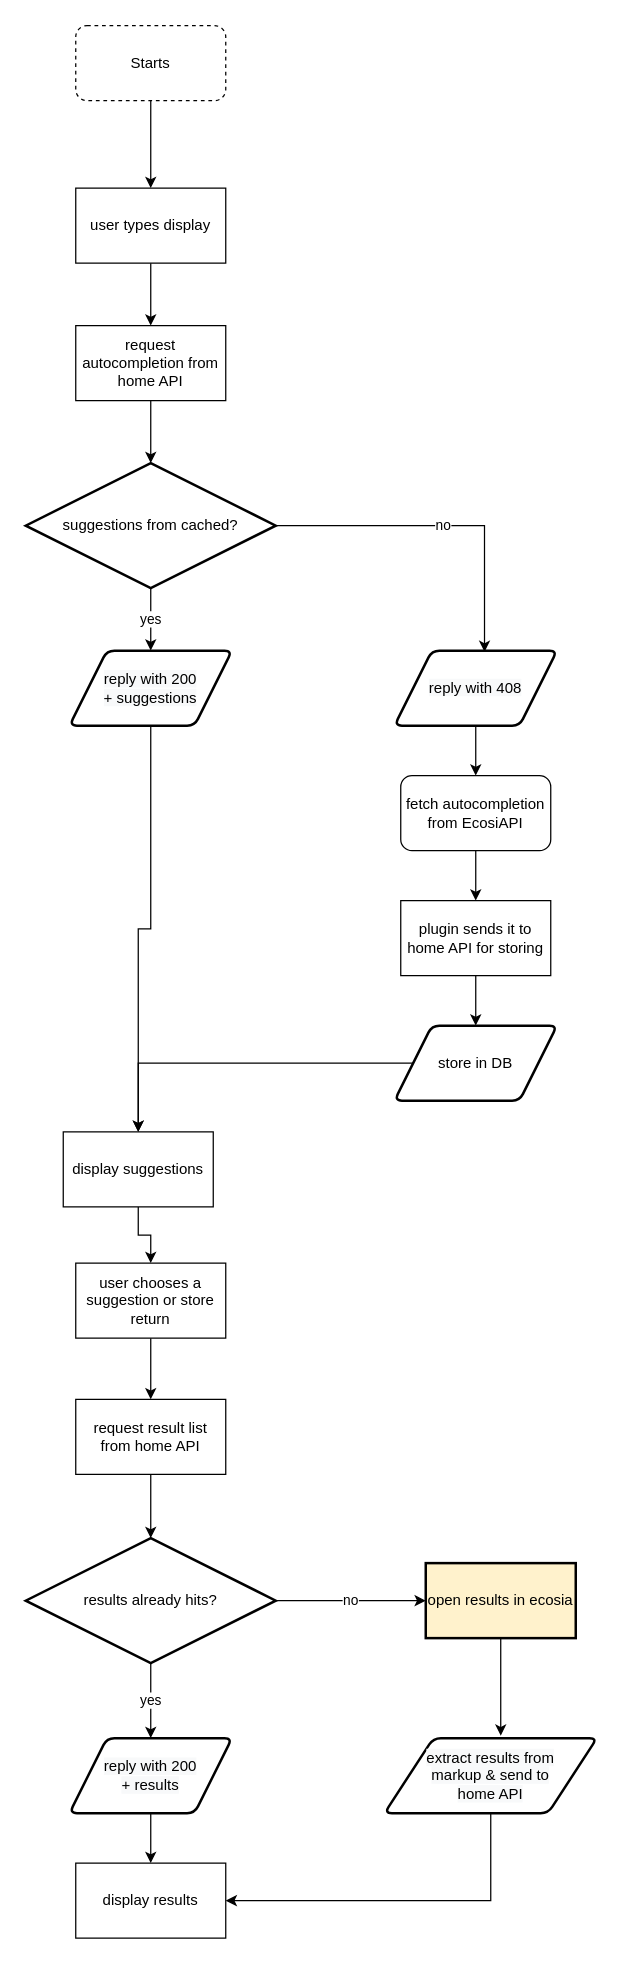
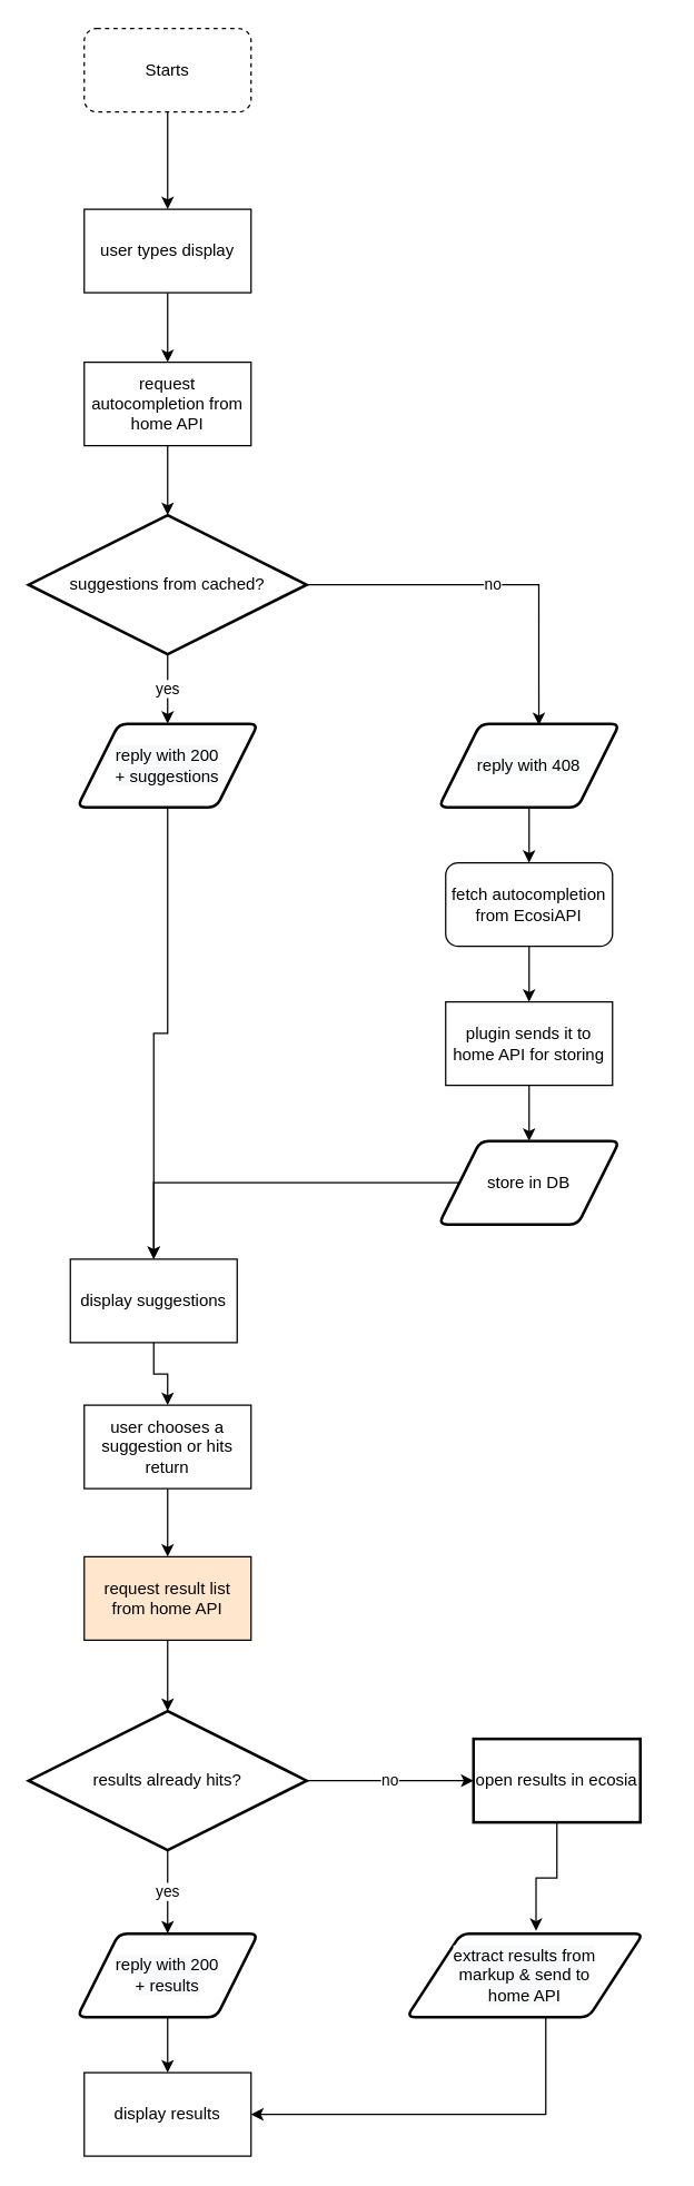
- <mxCell id="26" value="user chooses a suggestion or store return" style="whiteSpace=wrap;html=1;rounded=0;" vertex="1" parent="1"><mxGeometry x="60" y="1010" width="120" height="60" as="geometry" /></mxCell>
+ <mxCell id="26" value="user chooses a suggestion or hits return" style="whiteSpace=wrap;html=1;rounded=0;" vertex="1" parent="1"><mxGeometry x="60" y="1010" width="120" height="60" as="geometry" /></mxCell>
- <mxCell id="24" value="request result list from home API" style="rounded=0;whiteSpace=wrap;html=1;" vertex="1" parent="1"><mxGeometry x="60" y="1119" width="120" height="60" as="geometry" /></mxCell>
+ <mxCell id="24" value="request result list from home API" style="rounded=0;whiteSpace=wrap;html=1;fillColor=#ffe6cc;" vertex="1" parent="1"><mxGeometry x="60" y="1119" width="120" height="60" as="geometry" /></mxCell>
- <mxCell id="31" value="open results in ecosia" style="whiteSpace=wrap;html=1;strokeWidth=2;fillColor=#fff2cc;" vertex="1" parent="1"><mxGeometry x="340" y="1250" width="120" height="60" as="geometry" /></mxCell>
+ <mxCell id="31" value="open results in ecosia" style="whiteSpace=wrap;html=1;strokeWidth=2;" vertex="1" parent="1"><mxGeometry x="340" y="1250" width="120" height="60" as="geometry" /></mxCell>
- <mxCell id="36" value="&lt;span style=&quot;color: rgb(0 , 0 , 0) ; font-family: &amp;#34;helvetica&amp;#34; ; font-size: 12px ; font-style: normal ; font-weight: 400 ; letter-spacing: normal ; text-align: center ; text-indent: 0px ; text-transform: none ; word-spacing: 0px ; background-color: rgb(248 , 249 , 250) ; display: inline ; float: none&quot;&gt;extract results from&lt;br&gt;markup &amp;amp; send to&lt;br&gt;home API&lt;br&gt;&lt;/span&gt;" style="shape=parallelogram;html=1;strokeWidth=2;perimeter=parallelogramPerimeter;whiteSpace=wrap;rounded=1;arcSize=12;size=0.23;" vertex="1" parent="1"><mxGeometry x="307" y="1390" width="170" height="60" as="geometry" /></mxCell>
+ <mxCell id="36" value="&lt;span style=&quot;color: rgb(0 , 0 , 0) ; font-family: &amp;#34;helvetica&amp;#34; ; font-size: 12px ; font-style: normal ; font-weight: 400 ; letter-spacing: normal ; text-align: center ; text-indent: 0px ; text-transform: none ; word-spacing: 0px ; background-color: rgb(248 , 249 , 250) ; display: inline ; float: none&quot;&gt;extract results from&lt;br&gt;markup &amp;amp; send to&lt;br&gt;home API&lt;br&gt;&lt;/span&gt;" style="shape=parallelogram;html=1;strokeWidth=2;perimeter=parallelogramPerimeter;whiteSpace=wrap;rounded=1;arcSize=12;size=0.23;" vertex="1" parent="1"><mxGeometry x="292" y="1390" width="170" height="60" as="geometry" /></mxCell>
